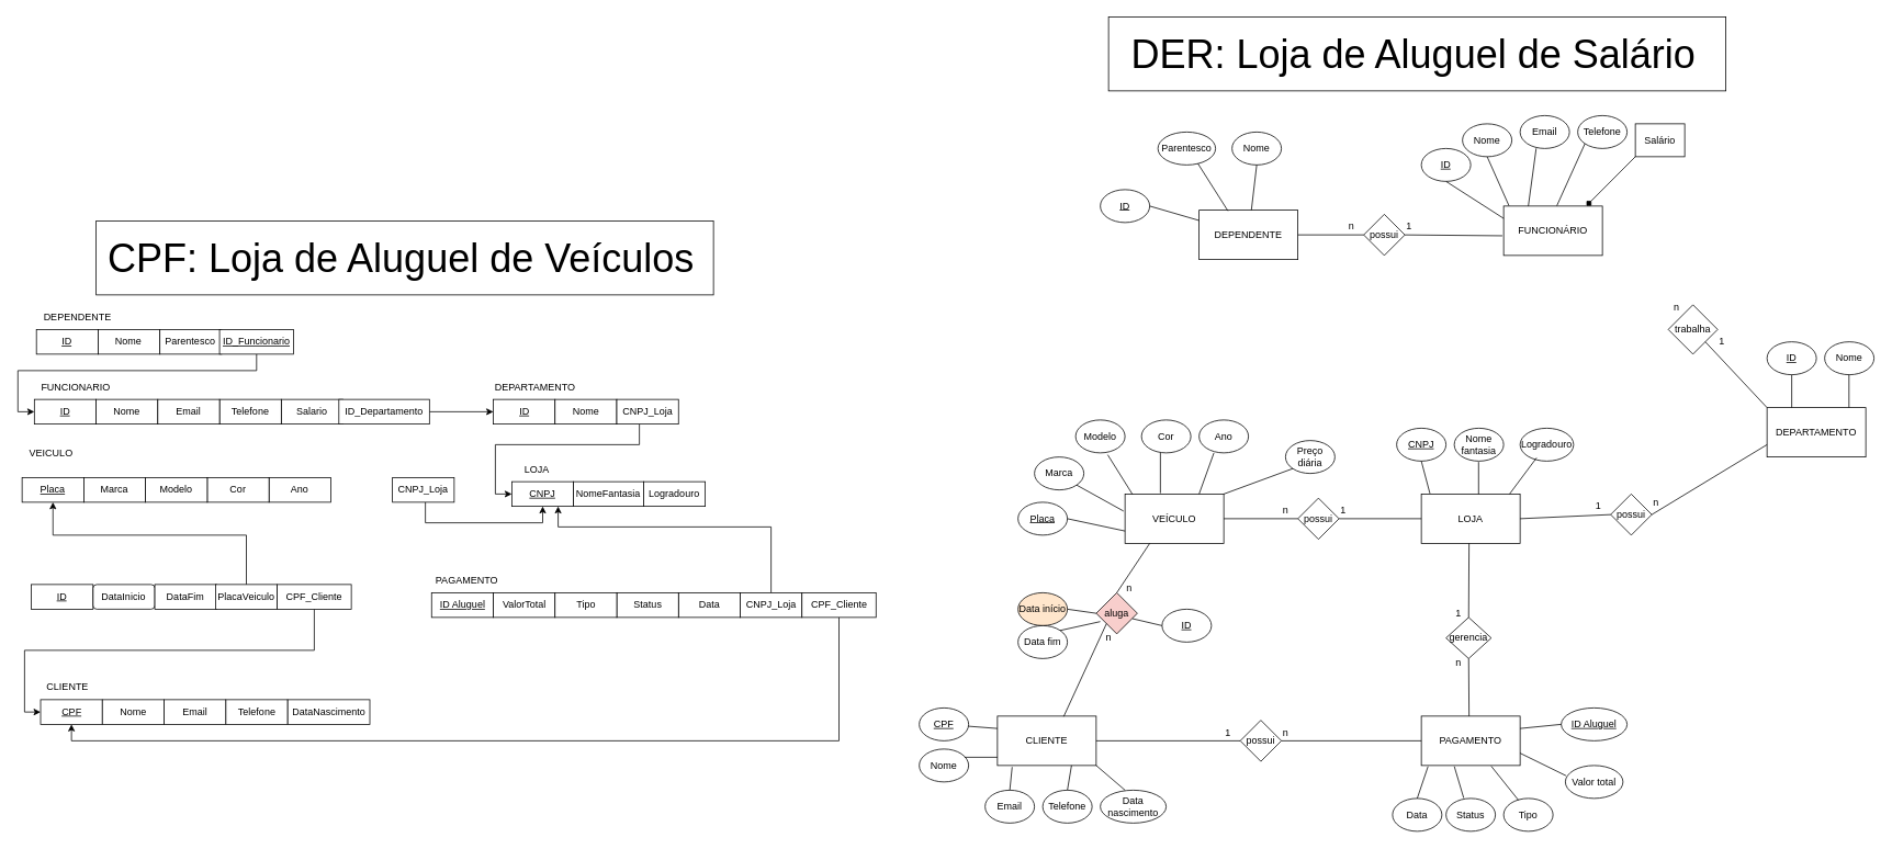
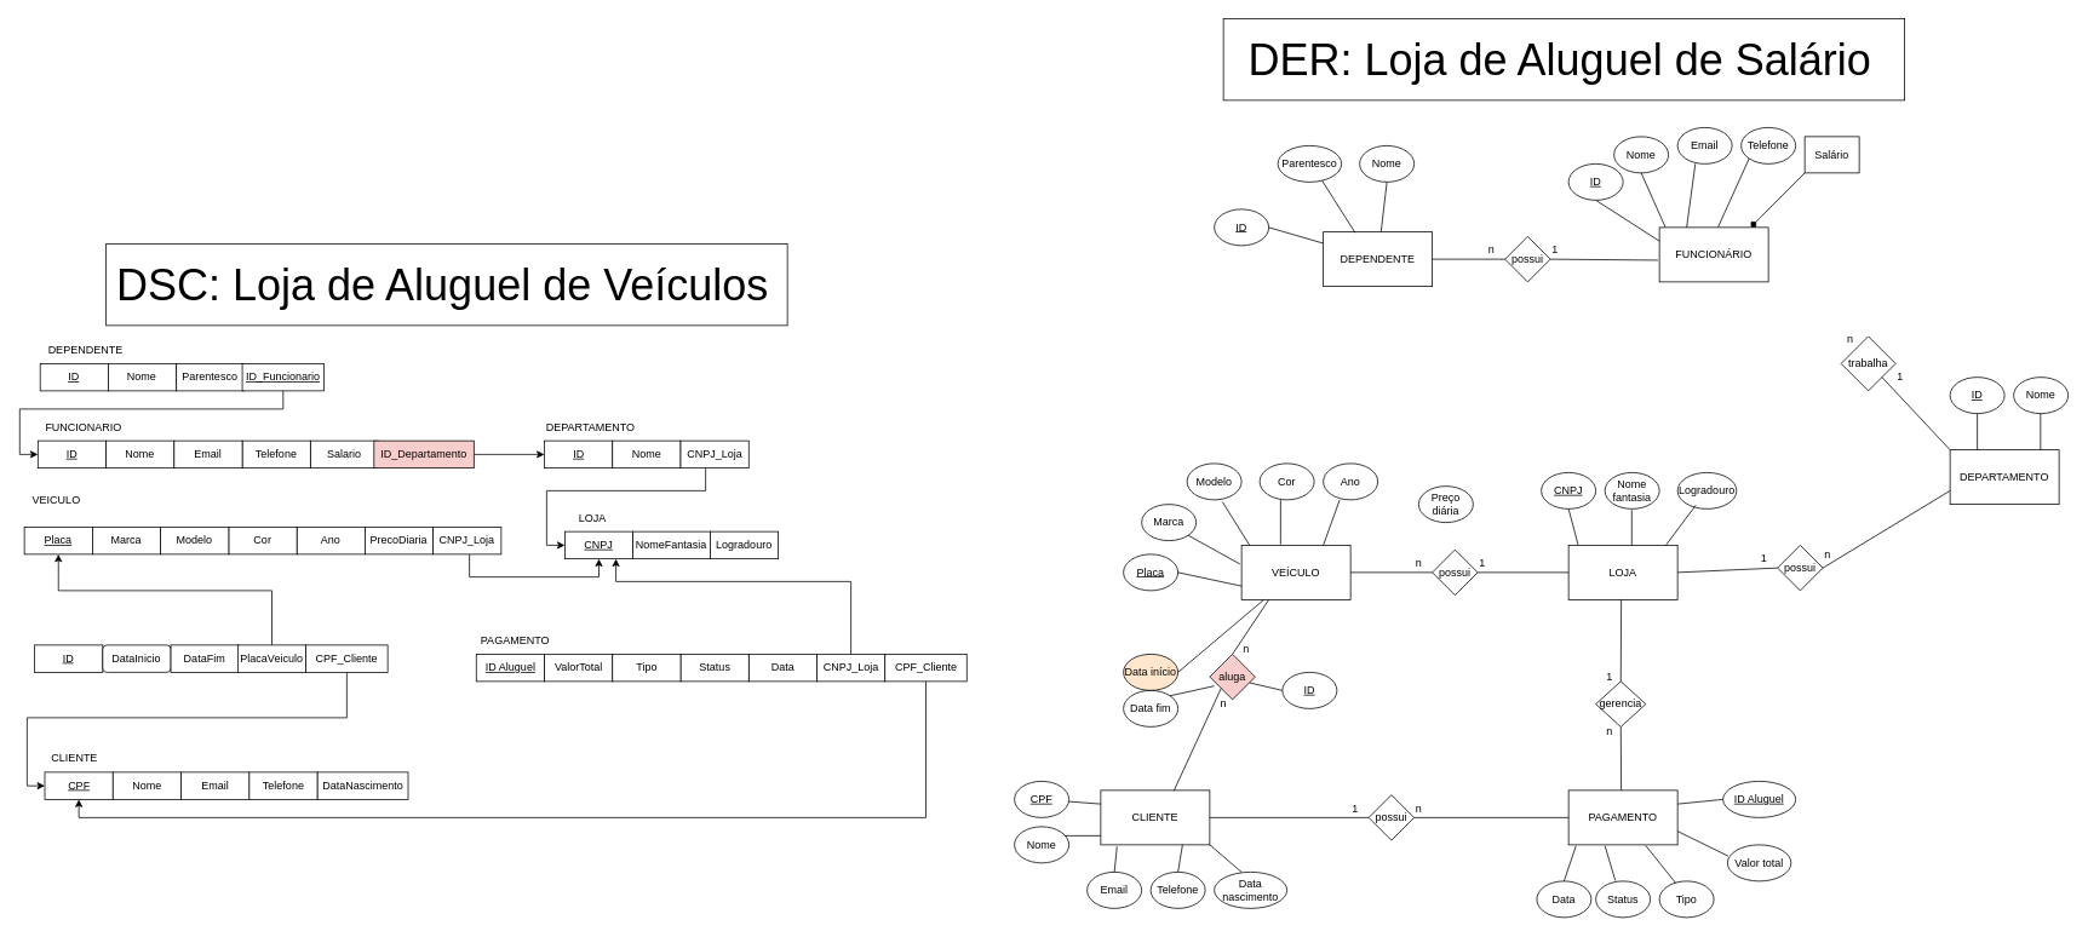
- <mxCell id="165" value="&lt;font style=&quot;font-size: 48px;&quot;&gt;CPF: Loja de Aluguel de Veículos&lt;/font&gt;" style="text;html=1;align=center;verticalAlign=middle;resizable=0;points=[];autosize=1;strokeColor=none;fillColor=none;" parent="1" vertex="1"><mxGeometry x="116" y="278" width="740" height="70" as="geometry" /></mxCell>
+ <mxCell id="165" value="&lt;font style=&quot;font-size: 48px;&quot;&gt;DSC: Loja de Aluguel de Veículos&lt;/font&gt;" style="text;html=1;align=center;verticalAlign=middle;resizable=0;points=[];autosize=1;strokeColor=none;fillColor=none;" parent="1" vertex="1"><mxGeometry x="116" y="278" width="740" height="70" as="geometry" /></mxCell>
- <mxCell id="142" value="ID_Departamento" style="rounded=0;whiteSpace=wrap;html=1;" parent="1" vertex="1"><mxGeometry x="410.92" y="485" width="110" height="30" as="geometry" /></mxCell>
+ <mxCell id="142" value="ID_Departamento" style="rounded=0;whiteSpace=wrap;html=1;fillColor=#f8cecc;" parent="1" vertex="1"><mxGeometry x="410.92" y="485" width="110" height="30" as="geometry" /></mxCell>
- <mxCell id="60" value="" style="endArrow=none;html=1;rounded=0;exitX=0;exitY=1;exitDx=0;exitDy=0;entryX=1;entryY=0;entryDx=0;entryDy=0;" parent="1" source="59" target="3" edge="1"><mxGeometry width="50" height="50" relative="1" as="geometry"><mxPoint x="1536" y="660" as="sourcePoint" /><mxPoint x="1586" y="610" as="targetPoint" /></mxGeometry></mxCell>
+ <mxCell id="140" value="PrecoDiaria" style="rounded=0;whiteSpace=wrap;html=1;" parent="1" vertex="1"><mxGeometry x="401" y="580" width="75" height="30" as="geometry" /></mxCell>
- <mxCell id="83" value="" style="endArrow=none;html=1;rounded=0;exitX=1;exitY=0.5;exitDx=0;exitDy=0;entryX=0;entryY=0.5;entryDx=0;entryDy=0;" parent="1" source="81" target="66" edge="1"><mxGeometry width="50" height="50" relative="1" as="geometry"><mxPoint x="1606" y="790" as="sourcePoint" /><mxPoint x="1656" y="740" as="targetPoint" /></mxGeometry></mxCell>
+ <mxCell id="83" value="" style="endArrow=none;html=1;rounded=0;exitX=1;exitY=0.5;exitDx=0;exitDy=0;" parent="1" source="81" target="3" edge="1"><mxGeometry width="50" height="50" relative="1" as="geometry"><mxPoint x="1606" y="790" as="sourcePoint" /><mxPoint x="1656" y="740" as="targetPoint" /></mxGeometry></mxCell>
